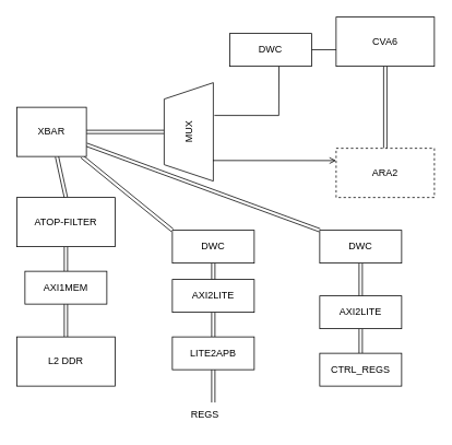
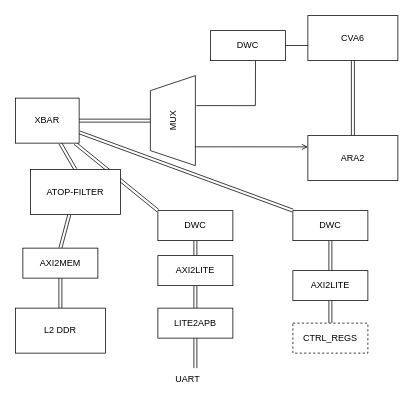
- <mxCell id="10" value="ARA2" style="rounded=0;whiteSpace=wrap;html=1;dashed=1;" vertex="1" parent="1"><mxGeometry x="410" y="180" width="120" height="60" as="geometry" /></mxCell>
+ <mxCell id="10" value="ARA2" style="rounded=0;whiteSpace=wrap;html=1;" vertex="1" parent="1"><mxGeometry x="410" y="180" width="120" height="60" as="geometry" /></mxCell>
- <mxCell id="17" value="ATOP-FILTER" style="rounded=0;whiteSpace=wrap;html=1;" vertex="1" parent="1"><mxGeometry x="20" y="240" width="120" height="60" as="geometry" /></mxCell>
+ <mxCell id="17" value="ATOP-FILTER" style="rounded=0;whiteSpace=wrap;html=1;" vertex="1" parent="1"><mxGeometry x="40" y="225" width="120" height="60" as="geometry" /></mxCell>
- <mxCell id="19" value="AXI1MEM" style="rounded=0;whiteSpace=wrap;html=1;" vertex="1" parent="1"><mxGeometry x="30" y="330" width="100" height="40" as="geometry" /></mxCell>
+ <mxCell id="19" value="AXI2MEM" style="rounded=0;whiteSpace=wrap;html=1;" vertex="1" parent="1"><mxGeometry x="30" y="330" width="100" height="40" as="geometry" /></mxCell>
- <mxCell id="32" value="CTRL_REGS" style="rounded=0;whiteSpace=wrap;html=1;" vertex="1" parent="1"><mxGeometry x="390" y="430" width="100" height="40" as="geometry" /></mxCell>
+ <mxCell id="32" value="CTRL_REGS" style="rounded=0;whiteSpace=wrap;html=1;dashed=1;" vertex="1" parent="1"><mxGeometry x="390" y="430" width="100" height="40" as="geometry" /></mxCell>
- <mxCell id="27" value="REGS" style="text;html=1;align=center;verticalAlign=middle;whiteSpace=wrap;rounded=0;" vertex="1" parent="1"><mxGeometry x="220" y="490" width="60" height="30" as="geometry" /></mxCell>
+ <mxCell id="27" value="UART" style="text;html=1;align=center;verticalAlign=middle;whiteSpace=wrap;rounded=0;" vertex="1" parent="1"><mxGeometry x="220" y="490" width="60" height="30" as="geometry" /></mxCell>
